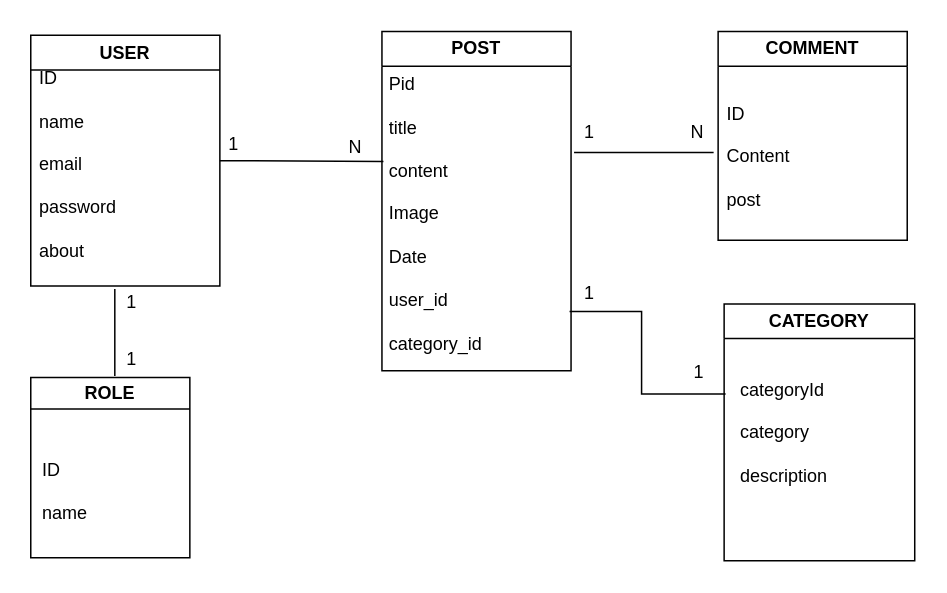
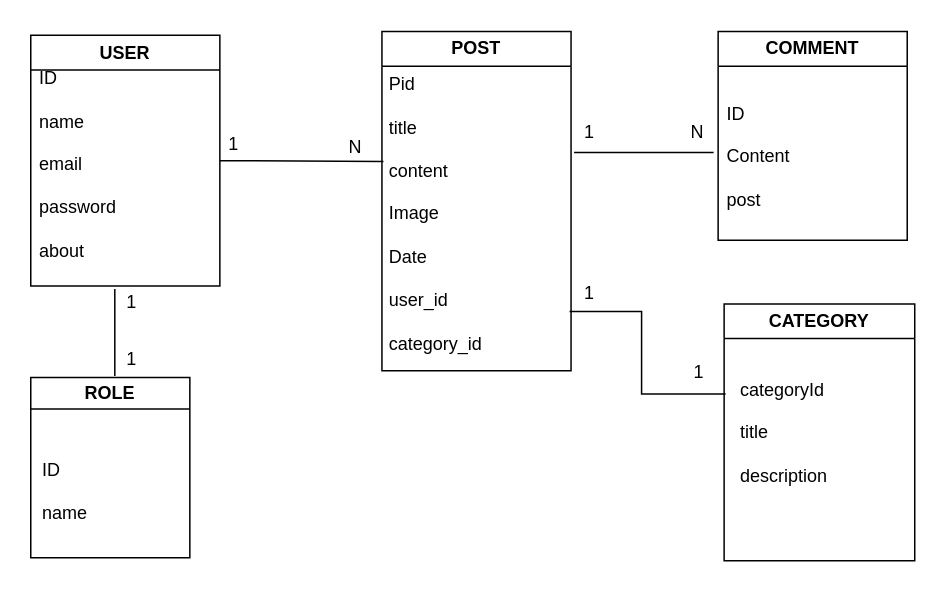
- <mxCell id="9" value="categoryId&lt;br&gt;&lt;br&gt;category&lt;br&gt;&lt;br&gt;description" style="text;html=1;strokeColor=none;fillColor=none;align=left;verticalAlign=middle;whiteSpace=wrap;rounded=0;" vertex="1" parent="8"><mxGeometry x="9" y="28" width="77" height="115" as="geometry" /></mxCell>
+ <mxCell id="9" value="categoryId&lt;br&gt;&lt;br&gt;title&lt;br&gt;&lt;br&gt;description" style="text;html=1;strokeColor=none;fillColor=none;align=left;verticalAlign=middle;whiteSpace=wrap;rounded=0;" vertex="1" parent="8"><mxGeometry x="9" y="28" width="77" height="115" as="geometry" /></mxCell>
